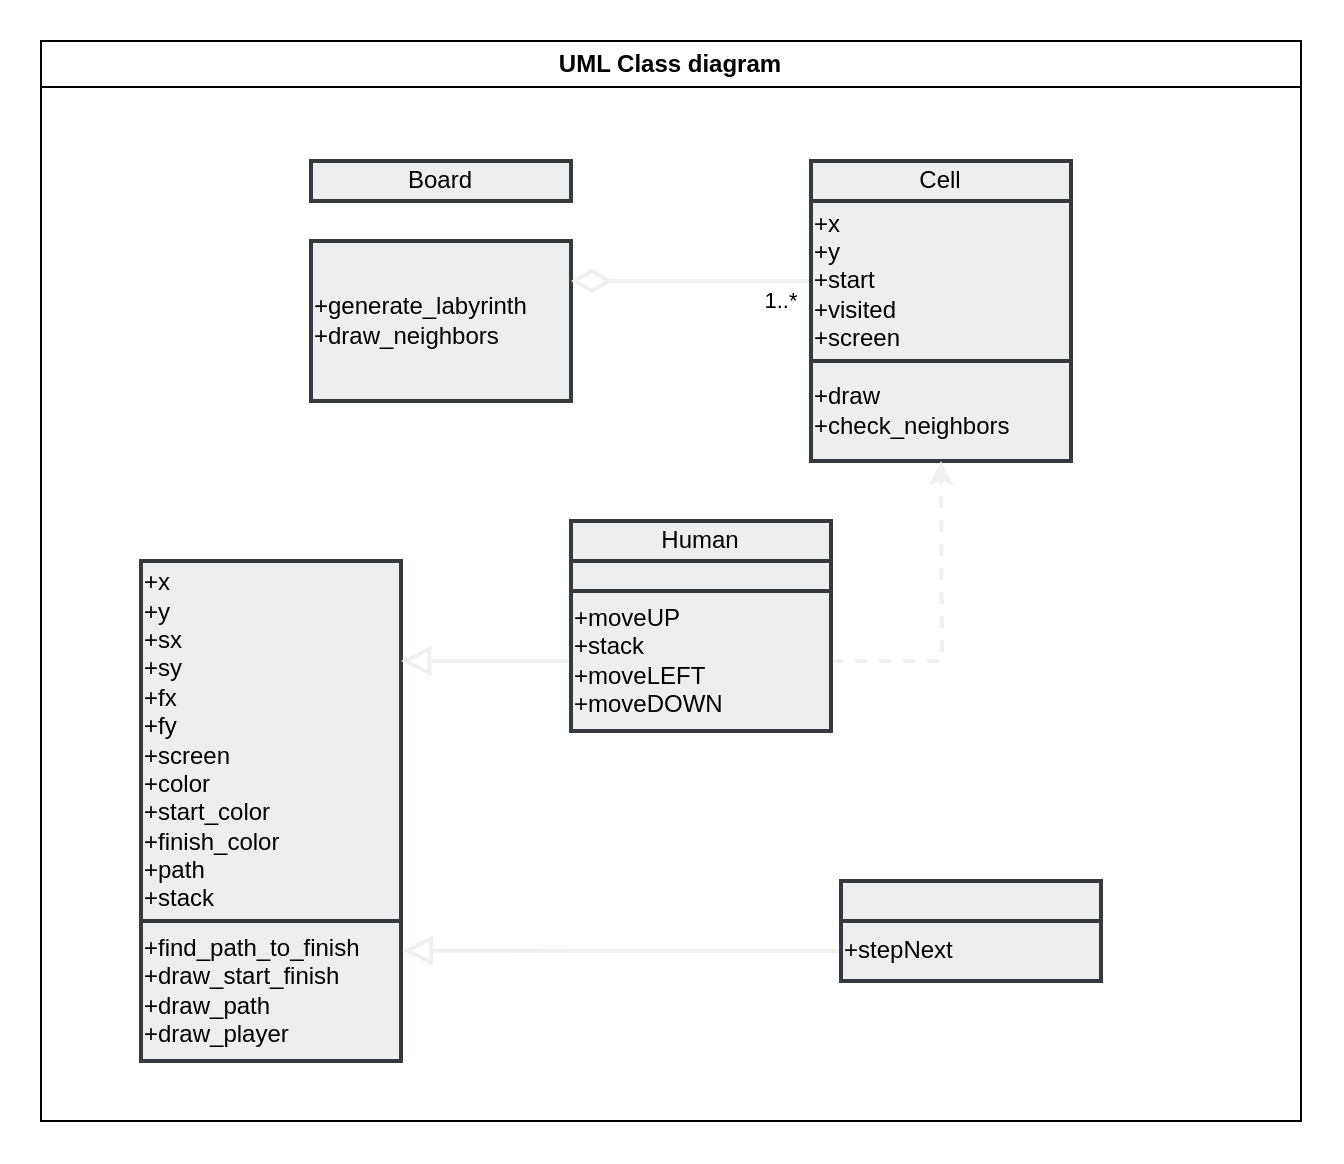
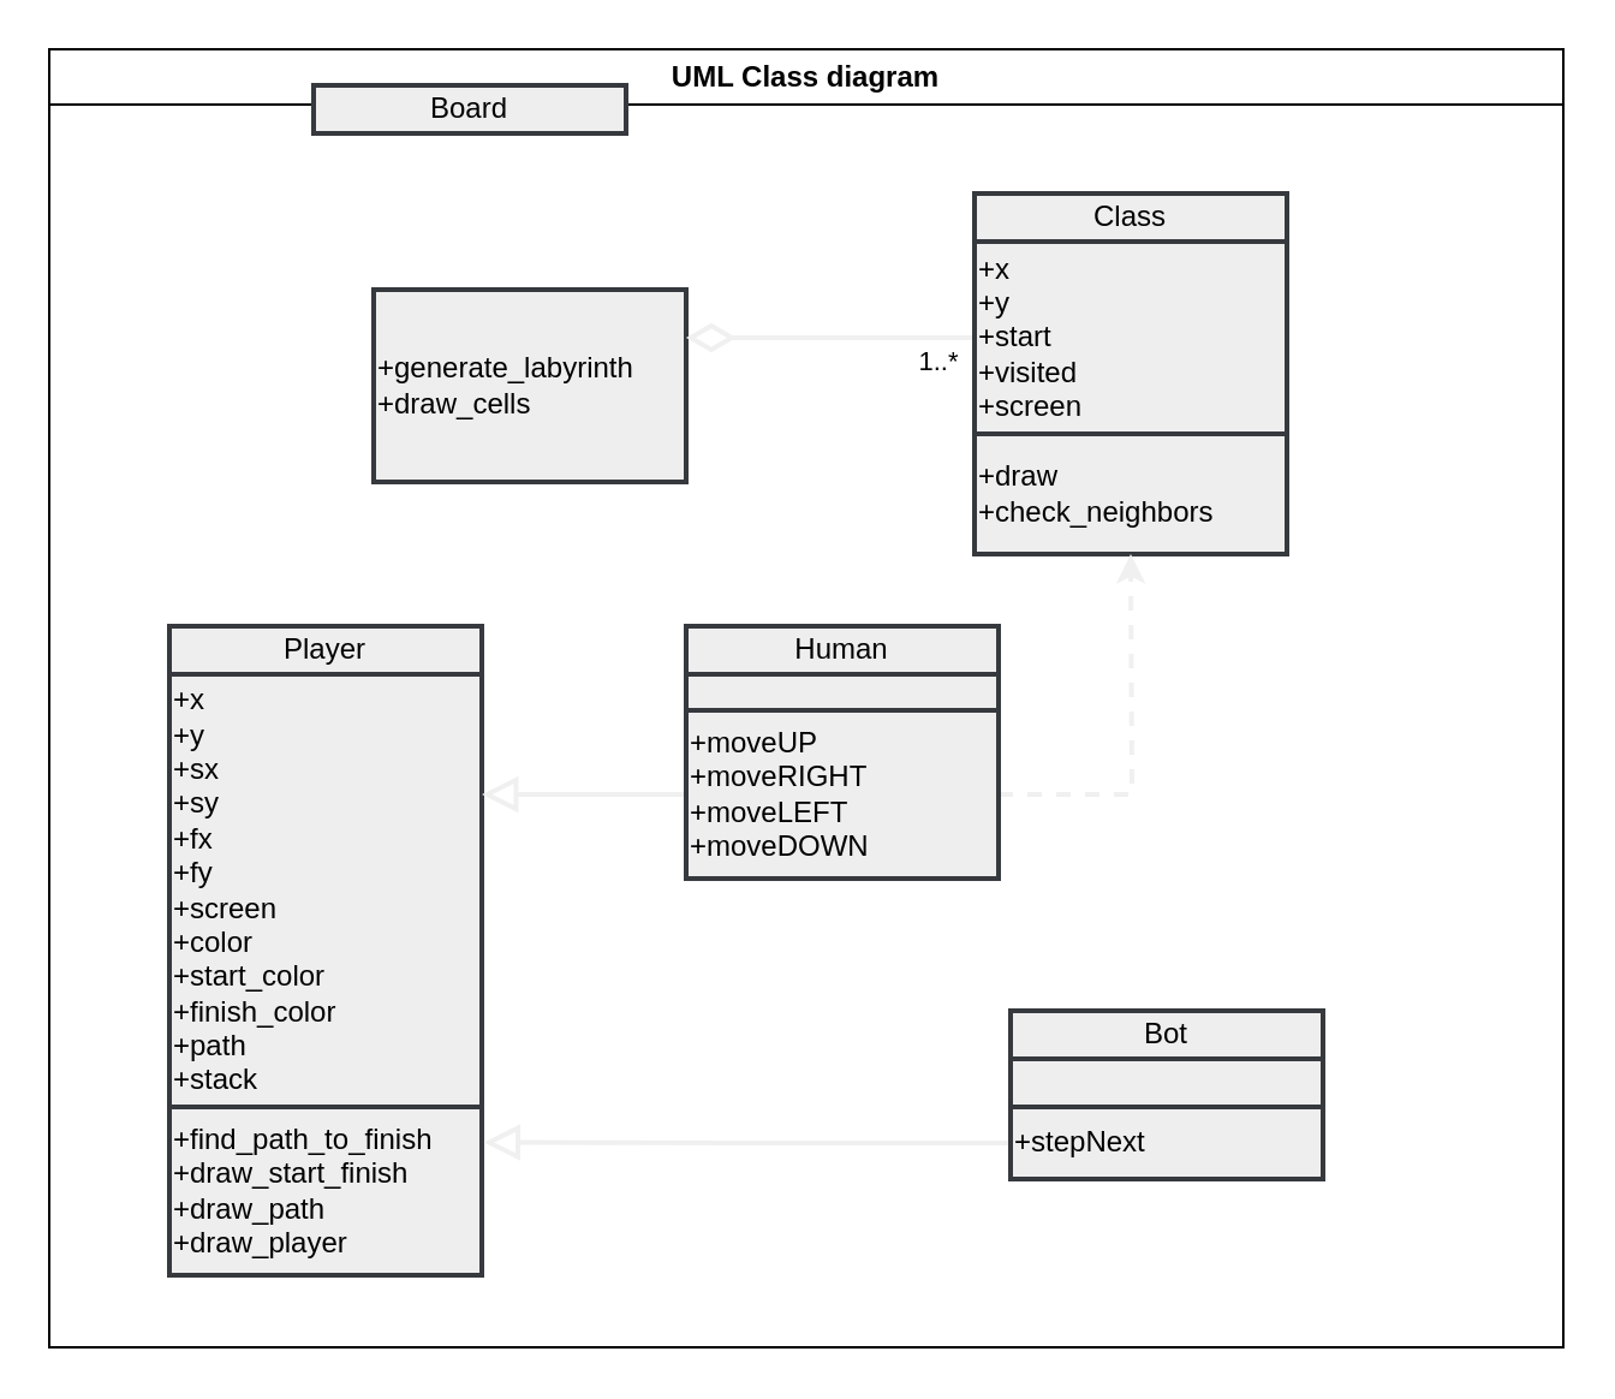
- <mxCell id="3" value="&lt;div&gt;Board&lt;/div&gt;" style="rounded=0;whiteSpace=wrap;html=1;fillColor=#eeeeee;strokeColor=#36393d;fontColor=#000000;strokeWidth=2;" vertex="1" parent="2"><mxGeometry x="135" y="60" width="130" height="20" as="geometry" /></mxCell>
+ <mxCell id="3" value="&lt;div&gt;Board&lt;/div&gt;" style="rounded=0;whiteSpace=wrap;html=1;fillColor=#eeeeee;strokeColor=#36393d;fontColor=#000000;strokeWidth=2;" vertex="1" parent="2"><mxGeometry x="110" y="15" width="130" height="20" as="geometry" /></mxCell>
- <mxCell id="5" value="Cell" style="rounded=0;whiteSpace=wrap;html=1;fillColor=#eeeeee;strokeColor=#36393d;fontColor=#000000;strokeWidth=2;" vertex="1" parent="2"><mxGeometry x="385" y="60" width="130" height="20" as="geometry" /></mxCell>
+ <mxCell id="5" value="Class" style="rounded=0;whiteSpace=wrap;html=1;fillColor=#eeeeee;strokeColor=#36393d;fontColor=#000000;strokeWidth=2;" vertex="1" parent="2"><mxGeometry x="385" y="60" width="130" height="20" as="geometry" /></mxCell>
- <mxCell id="4" value="&lt;div align=&quot;left&quot;&gt;+generate_labyrinth&lt;/div&gt;&lt;div align=&quot;left&quot;&gt;+draw_neighbors&lt;br&gt;&lt;/div&gt;" style="rounded=0;whiteSpace=wrap;html=1;align=left;fillColor=#eeeeee;strokeColor=#36393d;fontColor=#000000;strokeWidth=2;" vertex="1" parent="2"><mxGeometry x="135" y="100" width="130" height="80" as="geometry" /></mxCell>
+ <mxCell id="4" value="&lt;div align=&quot;left&quot;&gt;+generate_labyrinth&lt;/div&gt;&lt;div align=&quot;left&quot;&gt;+draw_cells&lt;br&gt;&lt;/div&gt;" style="rounded=0;whiteSpace=wrap;html=1;align=left;fillColor=#eeeeee;strokeColor=#36393d;fontColor=#000000;strokeWidth=2;" vertex="1" parent="2"><mxGeometry x="135" y="100" width="130" height="80" as="geometry" /></mxCell>
+ <mxCell id="9" value="Player" style="rounded=0;whiteSpace=wrap;html=1;fillColor=#eeeeee;strokeColor=#36393d;fontColor=#000000;strokeWidth=2;" vertex="1" parent="2"><mxGeometry x="50" y="240" width="130" height="20" as="geometry" /></mxCell>
- <mxCell id="16" value="+moveUP&lt;br&gt;+stack&lt;br&gt;+moveLEFT&lt;br&gt;+moveDOWN" style="rounded=0;whiteSpace=wrap;html=1;align=left;fillColor=#eeeeee;strokeColor=#36393d;fontColor=#000000;strokeWidth=2;" vertex="1" parent="2"><mxGeometry x="265" y="275" width="130" height="70" as="geometry" /></mxCell>
+ <mxCell id="16" value="+moveUP&lt;br&gt;+moveRIGHT&lt;br&gt;+moveLEFT&lt;br&gt;+moveDOWN" style="rounded=0;whiteSpace=wrap;html=1;align=left;fillColor=#eeeeee;strokeColor=#36393d;fontColor=#000000;strokeWidth=2;" vertex="1" parent="2"><mxGeometry x="265" y="275" width="130" height="70" as="geometry" /></mxCell>
+ <mxCell id="17" value="Bot" style="rounded=0;whiteSpace=wrap;html=1;fillColor=#eeeeee;strokeColor=#36393d;fontColor=#000000;strokeWidth=2;" vertex="1" parent="2"><mxGeometry x="400" y="400" width="130" height="20" as="geometry" /></mxCell>
